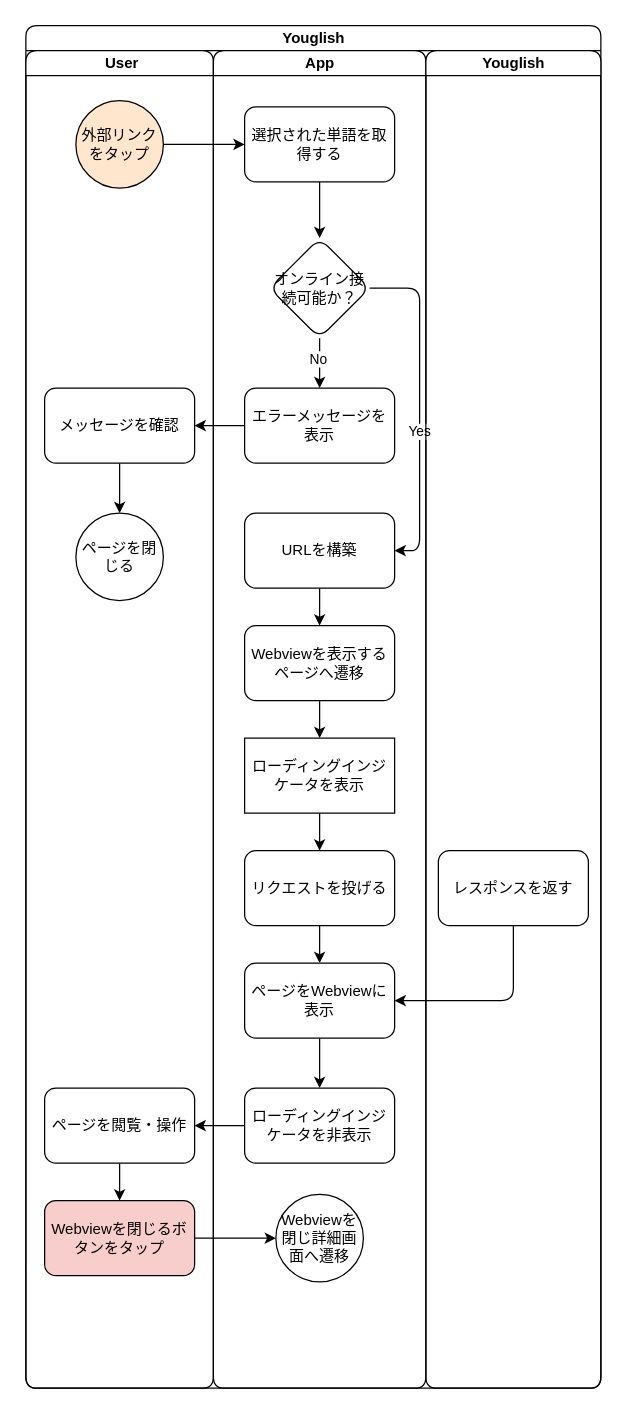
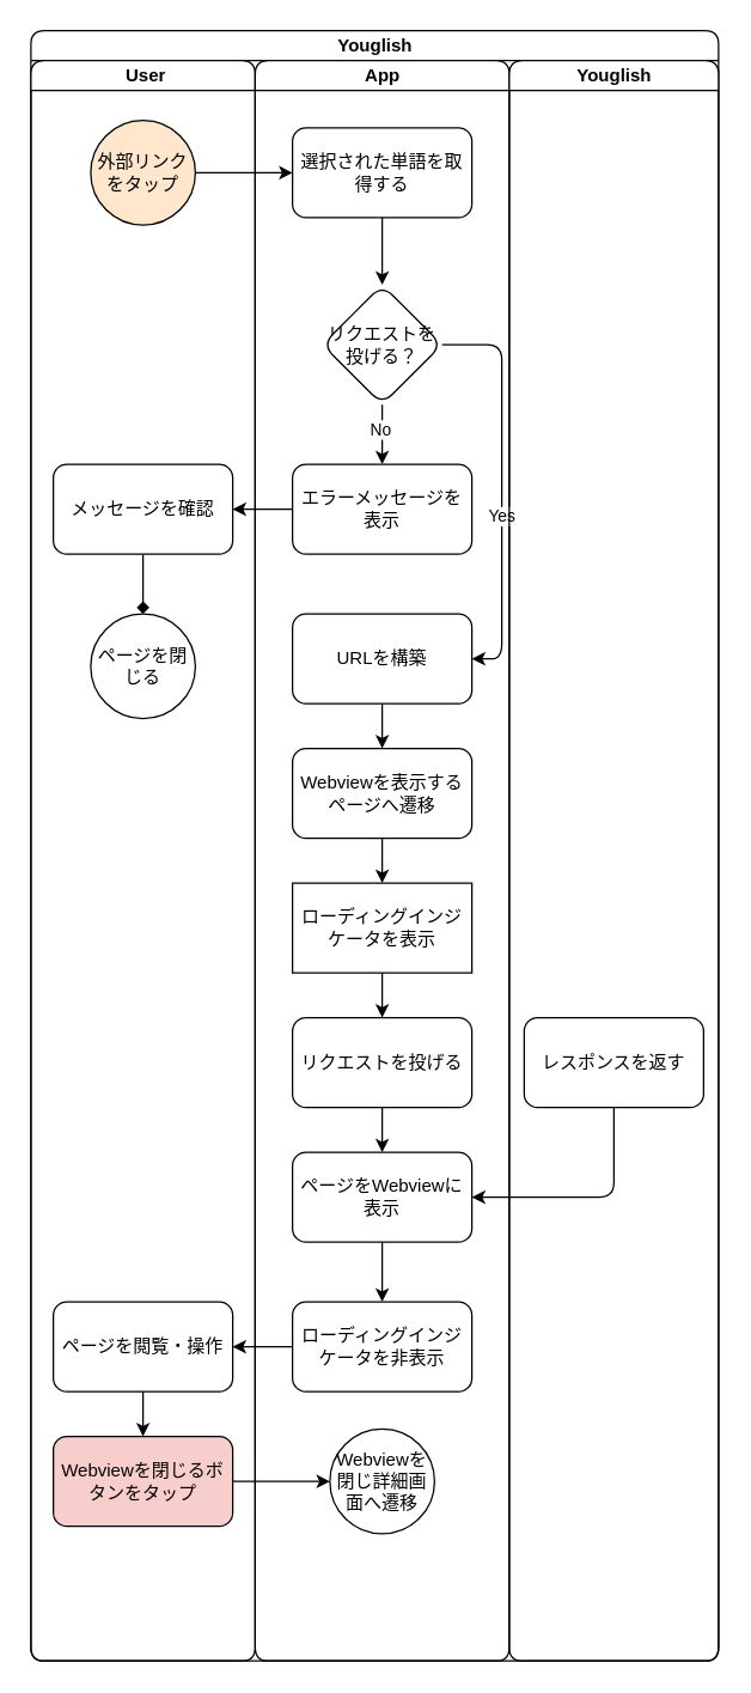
- <mxCell id="18" value="オンライン接続可能か？" style="rhombus;whiteSpace=wrap;html=1;rounded=1;" vertex="1" parent="11"><mxGeometry x="45.0" y="150" width="80" height="80" as="geometry" /></mxCell>
+ <mxCell id="18" value="リクエストを投げる？" style="rhombus;whiteSpace=wrap;html=1;rounded=1;" vertex="1" parent="11"><mxGeometry x="45.0" y="150" width="80" height="80" as="geometry" /></mxCell>
- <mxCell id="5" style="edgeStyle=orthogonalEdgeStyle;rounded=1;orthogonalLoop=1;jettySize=auto;html=1;exitX=0.5;exitY=1;exitDx=0;exitDy=0;" edge="1" parent="3" source="6" target="7"><mxGeometry relative="1" as="geometry" /></mxCell>
+ <mxCell id="5" style="edgeStyle=orthogonalEdgeStyle;rounded=1;orthogonalLoop=1;jettySize=auto;html=1;exitX=0.5;exitY=1;exitDx=0;exitDy=0;endArrow=diamond;" edge="1" parent="3" source="6" target="7"><mxGeometry relative="1" as="geometry" /></mxCell>
